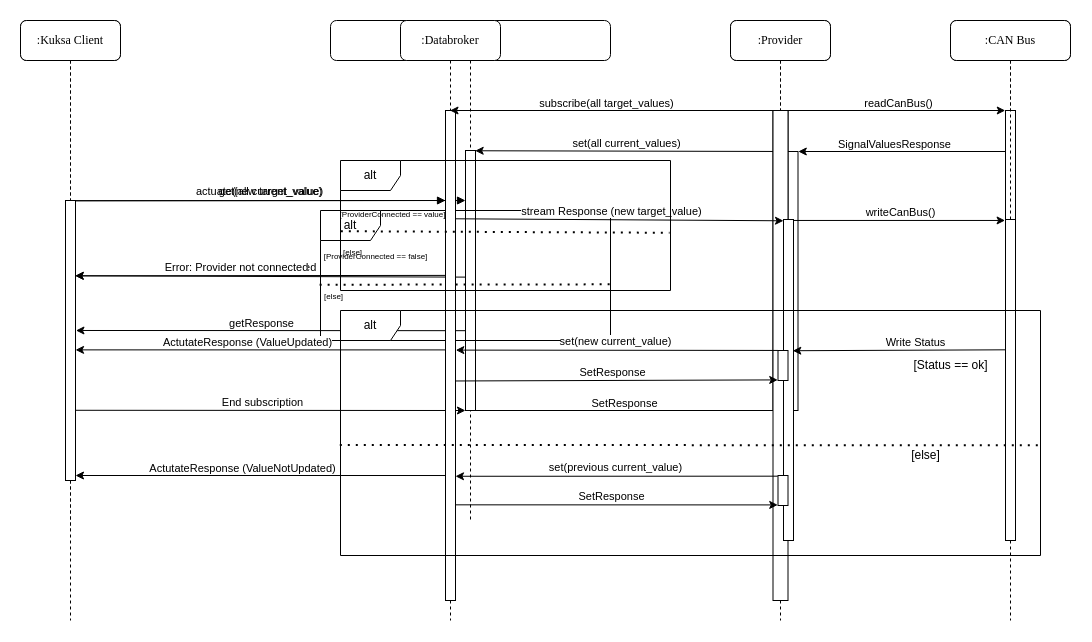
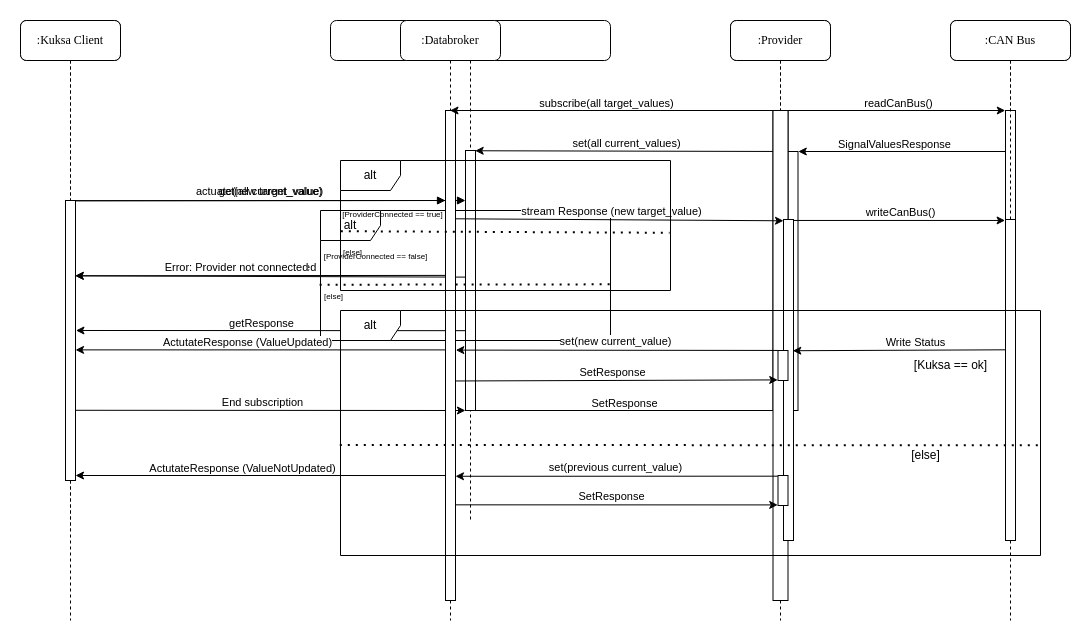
- <mxCell id="60" value="&lt;font style=&quot;font-size: 8px;&quot;&gt;[ProviderConnected == value]&lt;/font&gt;" style="text;html=1;align=center;verticalAlign=middle;resizable=0;points=[];autosize=1;strokeColor=none;fillColor=none;" vertex="1" parent="1"><mxGeometry x="332" y="198" width="120" height="30" as="geometry" /></mxCell>
+ <mxCell id="60" value="&lt;font style=&quot;font-size: 8px;&quot;&gt;[ProviderConnected == true]&lt;/font&gt;" style="text;html=1;align=center;verticalAlign=middle;resizable=0;points=[];autosize=1;strokeColor=none;fillColor=none;" vertex="1" parent="1"><mxGeometry x="332" y="198" width="120" height="30" as="geometry" /></mxCell>
- <mxCell id="71" value="[Status == ok]" style="text;html=1;align=center;verticalAlign=middle;resizable=0;points=[];autosize=1;strokeColor=none;fillColor=none;" vertex="1" parent="1"><mxGeometry x="900" y="350" width="100" height="30" as="geometry" /></mxCell>
+ <mxCell id="71" value="[Kuksa == ok]" style="text;html=1;align=center;verticalAlign=middle;resizable=0;points=[];autosize=1;strokeColor=none;fillColor=none;" vertex="1" parent="1"><mxGeometry x="900" y="350" width="100" height="30" as="geometry" /></mxCell>
